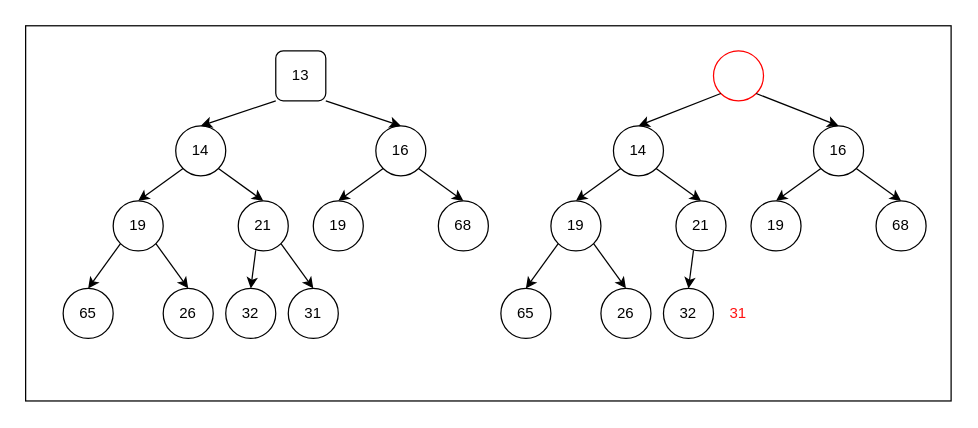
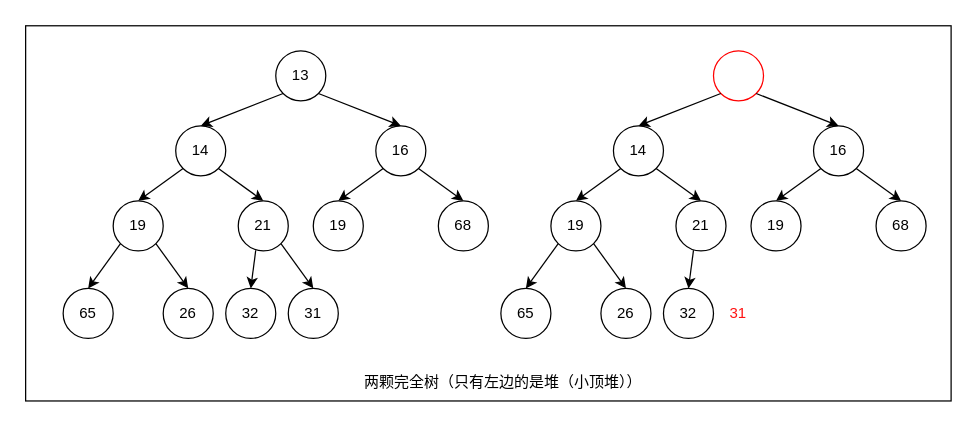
- <mxCell id="3" value="13" style="whiteSpace=wrap;html=1;aspect=fixed;rounded=1;" parent="1" vertex="1"><mxGeometry x="220" y="40" width="40" height="40" as="geometry" /></mxCell>
+ <mxCell id="3" value="13" style="ellipse;whiteSpace=wrap;html=1;aspect=fixed;" parent="1" vertex="1"><mxGeometry x="220" y="40" width="40" height="40" as="geometry" /></mxCell>
+ <mxCell id="22" value="两颗完全树（只有左边的是堆（小顶堆））" style="text;html=1;strokeColor=none;fillColor=none;align=center;verticalAlign=middle;whiteSpace=wrap;rounded=0;fontColor=#000000;" parent="1" vertex="1"><mxGeometry x="267" y="290" width="270" height="30" as="geometry" /></mxCell>
